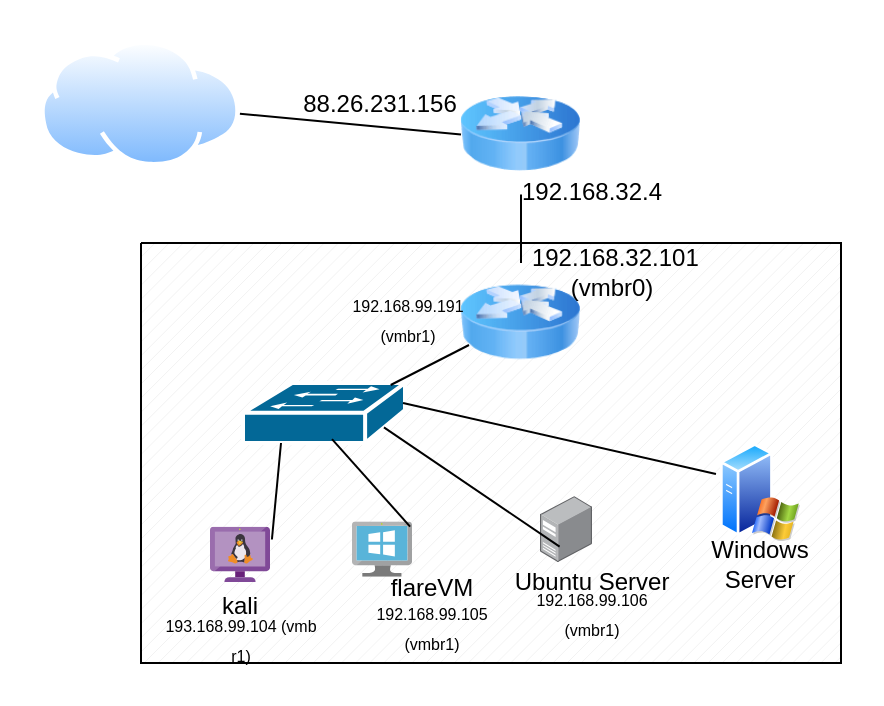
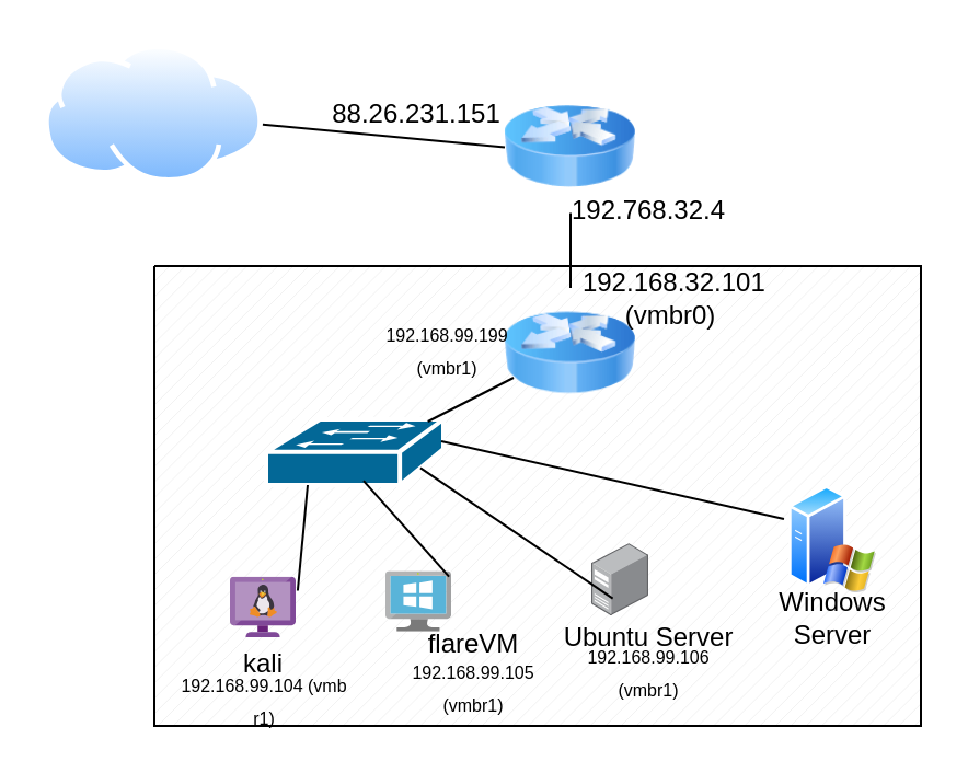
- <mxCell id="5" value="88.26.231.156" style="text;html=1;strokeColor=none;fillColor=none;align=center;verticalAlign=middle;whiteSpace=wrap;rounded=0;" vertex="1" parent="1"><mxGeometry x="160" y="36.75" width="60" height="30" as="geometry" /></mxCell>
+ <mxCell id="5" value="88.26.231.151" style="text;html=1;strokeColor=none;fillColor=none;align=center;verticalAlign=middle;whiteSpace=wrap;rounded=0;" vertex="1" parent="1"><mxGeometry x="160" y="36.75" width="60" height="30" as="geometry" /></mxCell>
- <mxCell id="9" value="192.168.32.4" style="text;html=1;strokeColor=none;fillColor=none;align=center;verticalAlign=middle;whiteSpace=wrap;rounded=0;" vertex="1" parent="1"><mxGeometry x="266" y="81.25" width="60" height="30" as="geometry" /></mxCell>
+ <mxCell id="9" value="192.768.32.4" style="text;html=1;strokeColor=none;fillColor=none;align=center;verticalAlign=middle;whiteSpace=wrap;rounded=0;" vertex="1" parent="1"><mxGeometry x="266" y="81.25" width="60" height="30" as="geometry" /></mxCell>
- <mxCell id="28" value="&lt;font style=&quot;font-size: 8px;&quot;&gt;192.168.99.191&lt;br&gt;(vmbr1)&lt;br&gt;&lt;/font&gt;" style="text;html=1;strokeColor=none;fillColor=none;align=center;verticalAlign=middle;whiteSpace=wrap;rounded=0;" vertex="1" parent="1"><mxGeometry x="144" y="150" width="120" height="17.05" as="geometry" /></mxCell>
+ <mxCell id="28" value="&lt;font style=&quot;font-size: 8px;&quot;&gt;192.168.99.199&lt;br&gt;(vmbr1)&lt;br&gt;&lt;/font&gt;" style="text;html=1;strokeColor=none;fillColor=none;align=center;verticalAlign=middle;whiteSpace=wrap;rounded=0;" vertex="1" parent="1"><mxGeometry x="144" y="150" width="120" height="17.05" as="geometry" /></mxCell>
- <mxCell id="25" value="&lt;font style=&quot;font-size: 8px;&quot;&gt;193.168.99.104 (vmb r1)&lt;br&gt;&lt;/font&gt;" style="text;html=1;strokeColor=none;fillColor=none;align=center;verticalAlign=middle;whiteSpace=wrap;rounded=0;" vertex="1" parent="1"><mxGeometry x="76.5" y="310.95" width="87" height="17.05" as="geometry" /></mxCell>
+ <mxCell id="25" value="&lt;font style=&quot;font-size: 8px;&quot;&gt;192.168.99.104 (vmb r1)&lt;br&gt;&lt;/font&gt;" style="text;html=1;strokeColor=none;fillColor=none;align=center;verticalAlign=middle;whiteSpace=wrap;rounded=0;" vertex="1" parent="1"><mxGeometry x="76.5" y="310.95" width="87" height="17.05" as="geometry" /></mxCell>
